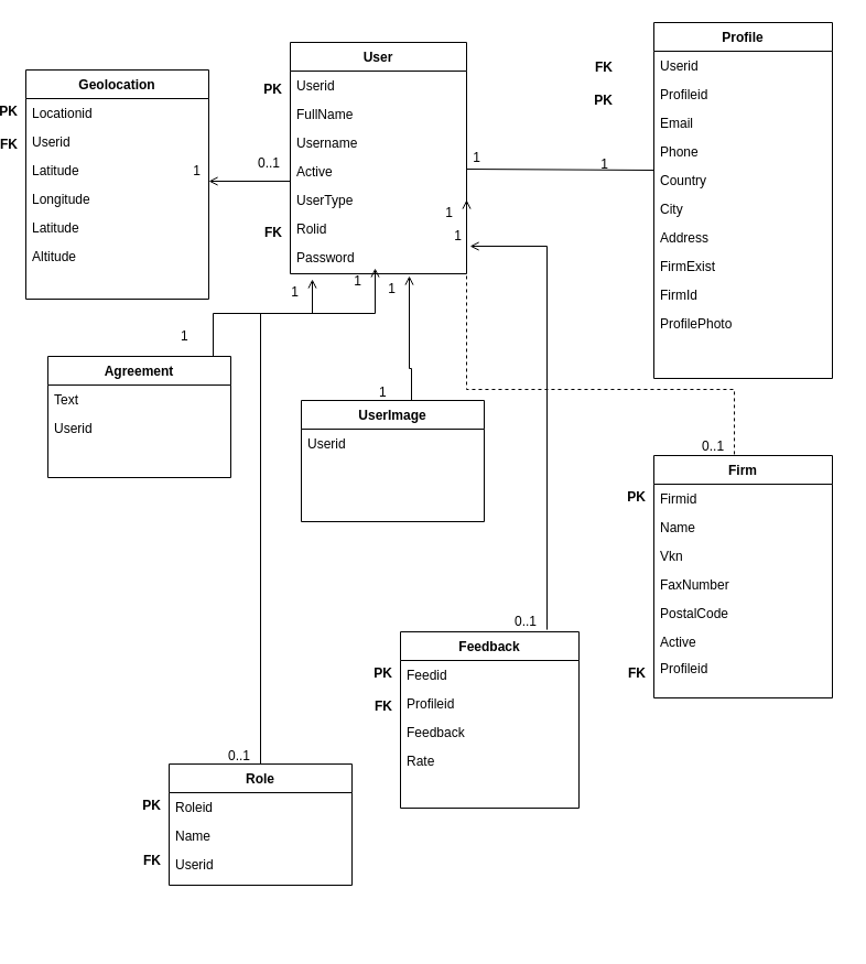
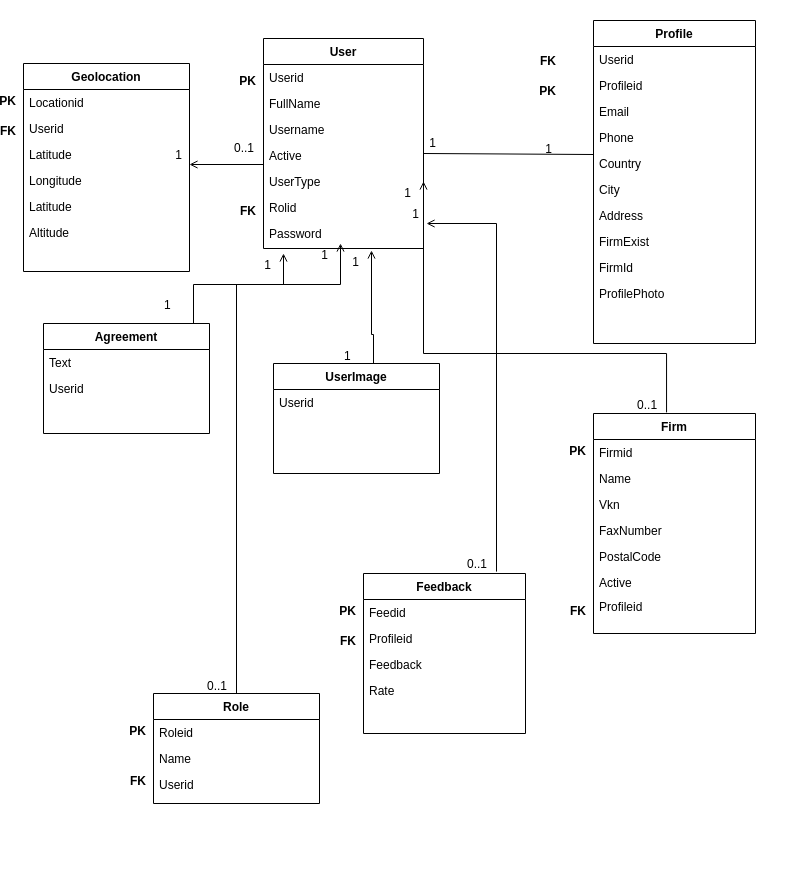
- <mxCell id="33" value="" style="endArrow=open;shadow=0;strokeWidth=1;rounded=0;endFill=1;edgeStyle=elbowEdgeStyle;elbow=vertical;exitX=0.451;exitY=-0.005;exitDx=0;exitDy=0;exitPerimeter=0;entryX=1;entryY=0.5;entryDx=0;entryDy=0;dashed=1;" parent="1" source="10" edge="1" target="7"><mxGeometry x="0.5" y="41" relative="1" as="geometry"><mxPoint x="370" y="105" as="sourcePoint" /><mxPoint x="570" y="343" as="targetPoint" /><mxPoint x="-40" y="32" as="offset" /><Array as="points"><mxPoint x="570" y="353" /></Array></mxGeometry></mxCell>
+ <mxCell id="33" value="" style="endArrow=open;shadow=0;strokeWidth=1;rounded=0;endFill=1;edgeStyle=elbowEdgeStyle;elbow=vertical;exitX=0.451;exitY=-0.005;exitDx=0;exitDy=0;exitPerimeter=0;entryX=1;entryY=0.5;entryDx=0;entryDy=0;" parent="1" source="10" edge="1" target="7"><mxGeometry x="0.5" y="41" relative="1" as="geometry"><mxPoint x="370" y="105" as="sourcePoint" /><mxPoint x="570" y="343" as="targetPoint" /><mxPoint x="-40" y="32" as="offset" /><Array as="points"><mxPoint x="570" y="353" /></Array></mxGeometry></mxCell>
